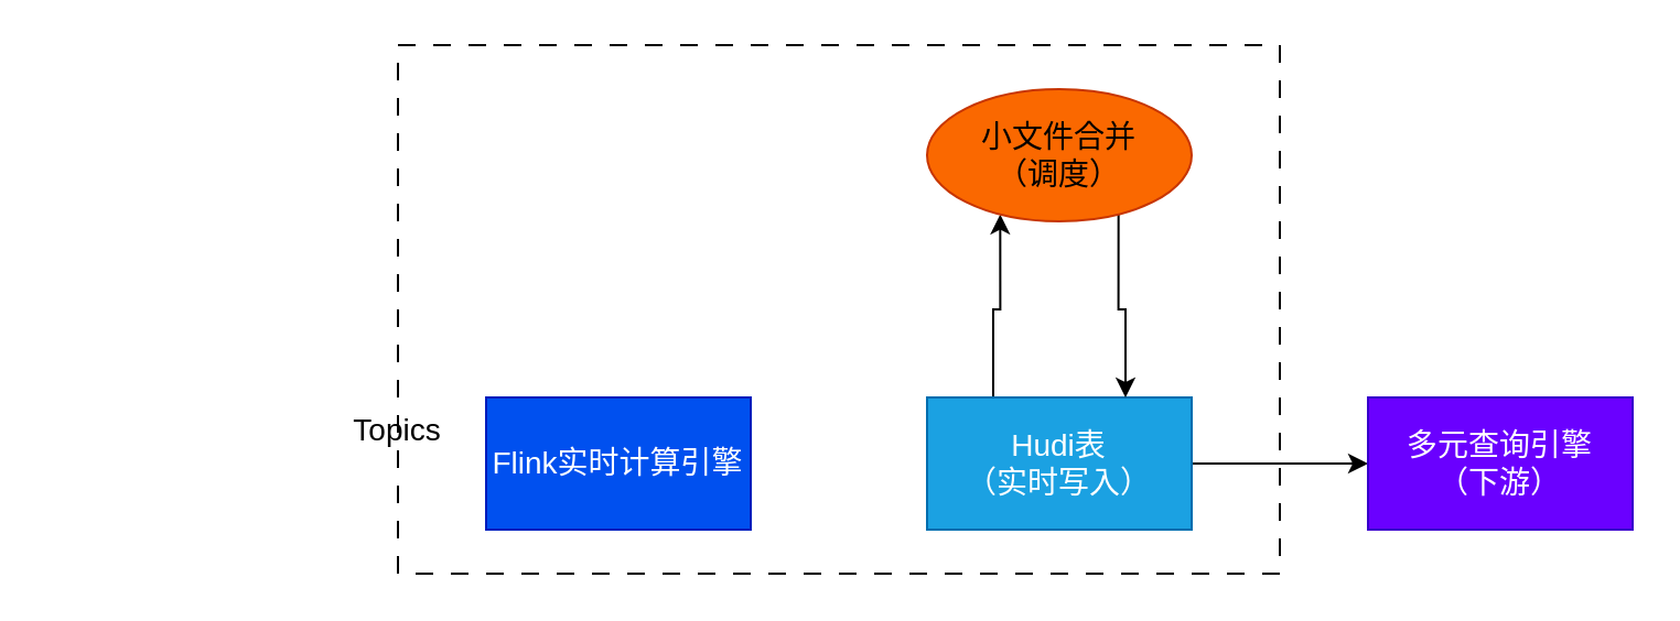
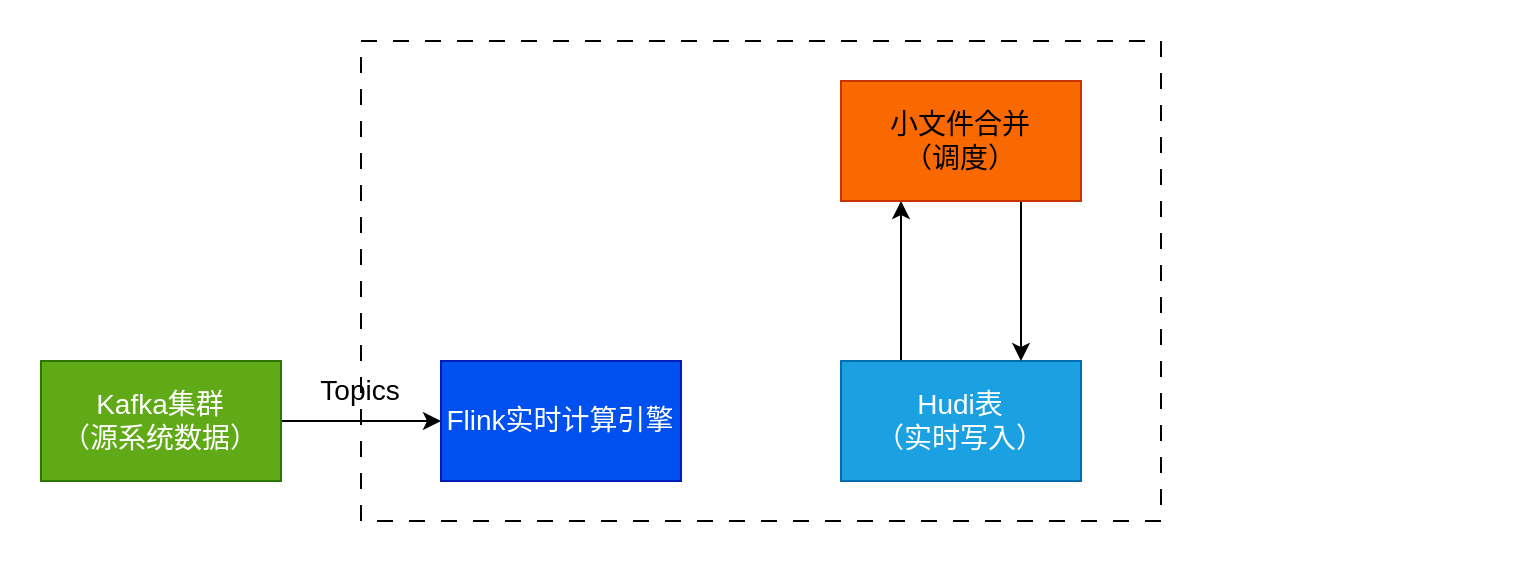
- <mxCell id="11" value="小文件合并&lt;div&gt;（调度）&lt;/div&gt;" style="ellipse;whiteSpace=wrap;html=1;fontSize=14;fillColor=#fa6800;fontColor=light-dark(#000000,#000000);strokeColor=#C73500;" parent="1" vertex="1"><mxGeometry x="420" y="40" width="120" height="60" as="geometry" /></mxCell>
+ <mxCell id="11" value="小文件合并&lt;div&gt;（调度）&lt;/div&gt;" style="whiteSpace=wrap;html=1;rounded=0;fontSize=14;fillColor=#fa6800;fontColor=light-dark(#000000,#000000);strokeColor=#C73500;" parent="1" vertex="1"><mxGeometry x="420" y="40" width="120" height="60" as="geometry" /></mxCell>
+ <mxCell id="4" value="Kafka集群&lt;div&gt;（源系统数据）&lt;/div&gt;" style="rounded=0;whiteSpace=wrap;html=1;fontSize=14;fillColor=#60a917;fontColor=#ffffff;strokeColor=#2D7600;" parent="1" vertex="1"><mxGeometry x="20" y="180" width="120" height="60" as="geometry" /></mxCell>
+ <mxCell id="3" value="" style="edgeStyle=orthogonalEdgeStyle;rounded=0;orthogonalLoop=1;jettySize=auto;html=1;fontSize=14;" parent="1" source="4" target="5" edge="1"><mxGeometry relative="1" as="geometry" /></mxCell>
- <mxCell id="6" value="" style="edgeStyle=orthogonalEdgeStyle;rounded=0;orthogonalLoop=1;jettySize=auto;html=1;fontSize=14;" parent="1" source="8" target="9" edge="1"><mxGeometry relative="1" as="geometry" /></mxCell>
- <mxCell id="9" value="多元查询引擎&lt;div&gt;（下游）&lt;/div&gt;" style="rounded=0;whiteSpace=wrap;html=1;fontSize=14;fillColor=#6a00ff;fontColor=#ffffff;strokeColor=#3700CC;" parent="1" vertex="1"><mxGeometry x="620" y="180" width="120" height="60" as="geometry" /></mxCell>
